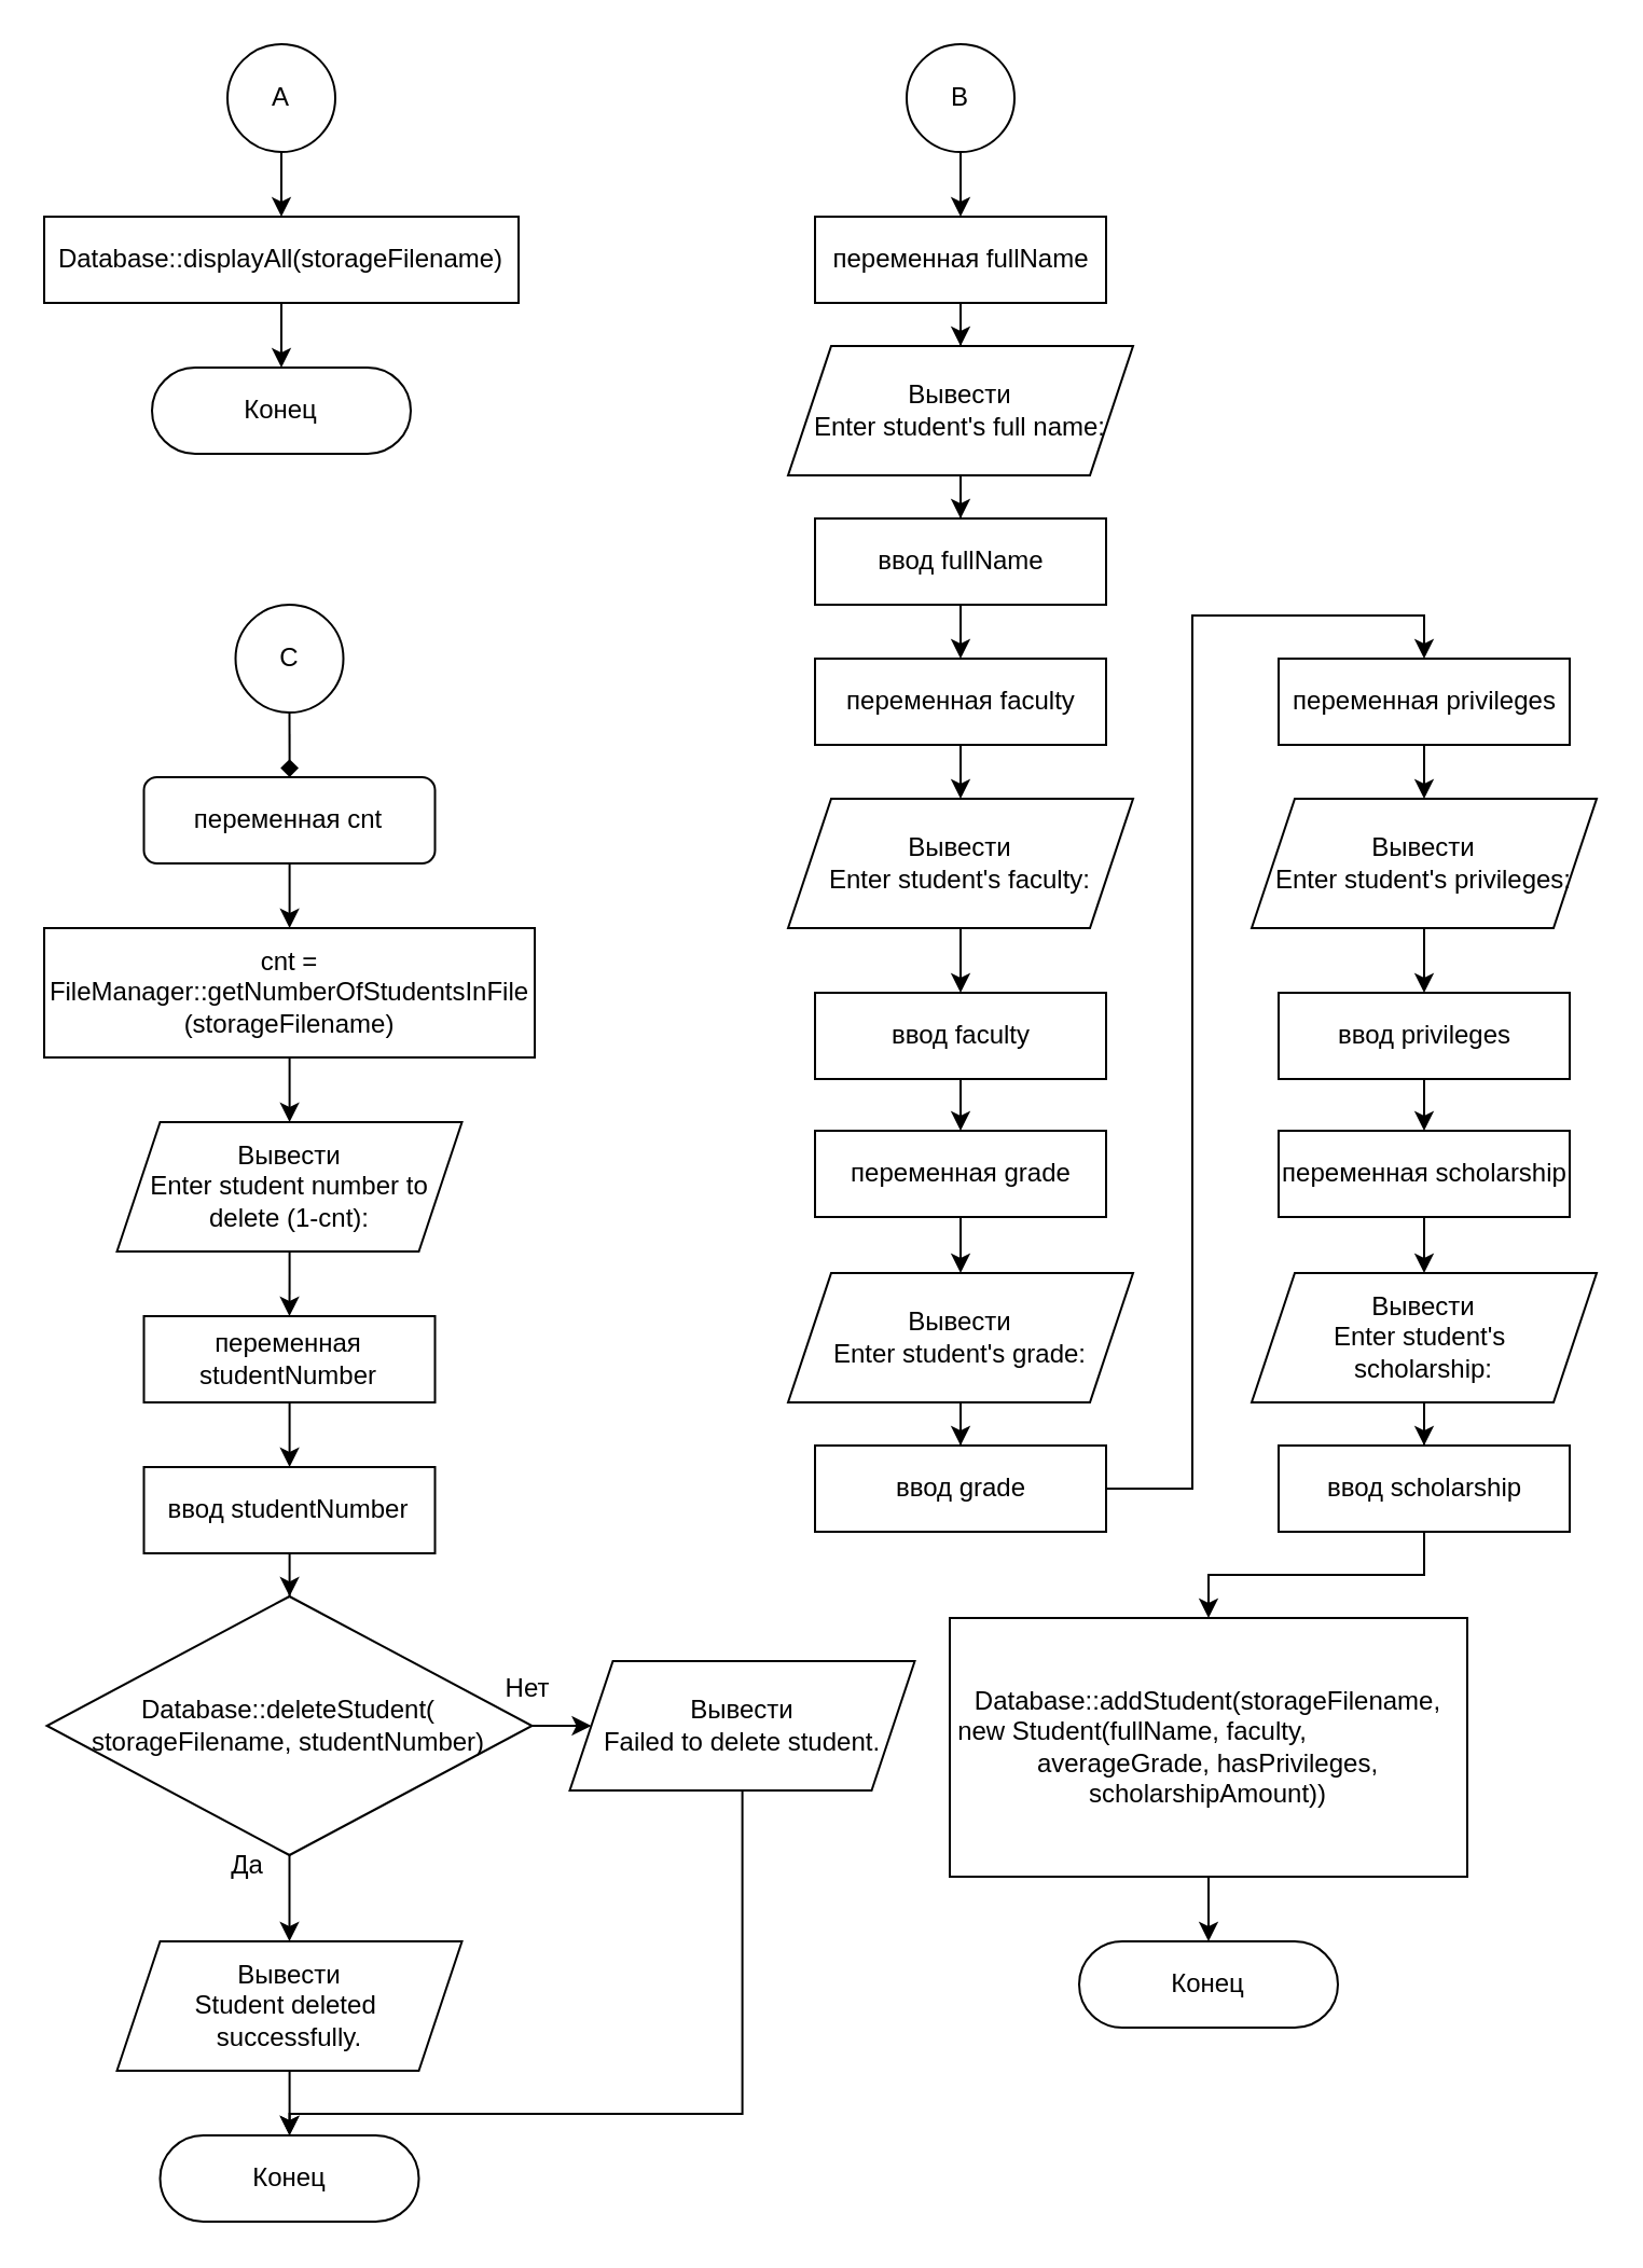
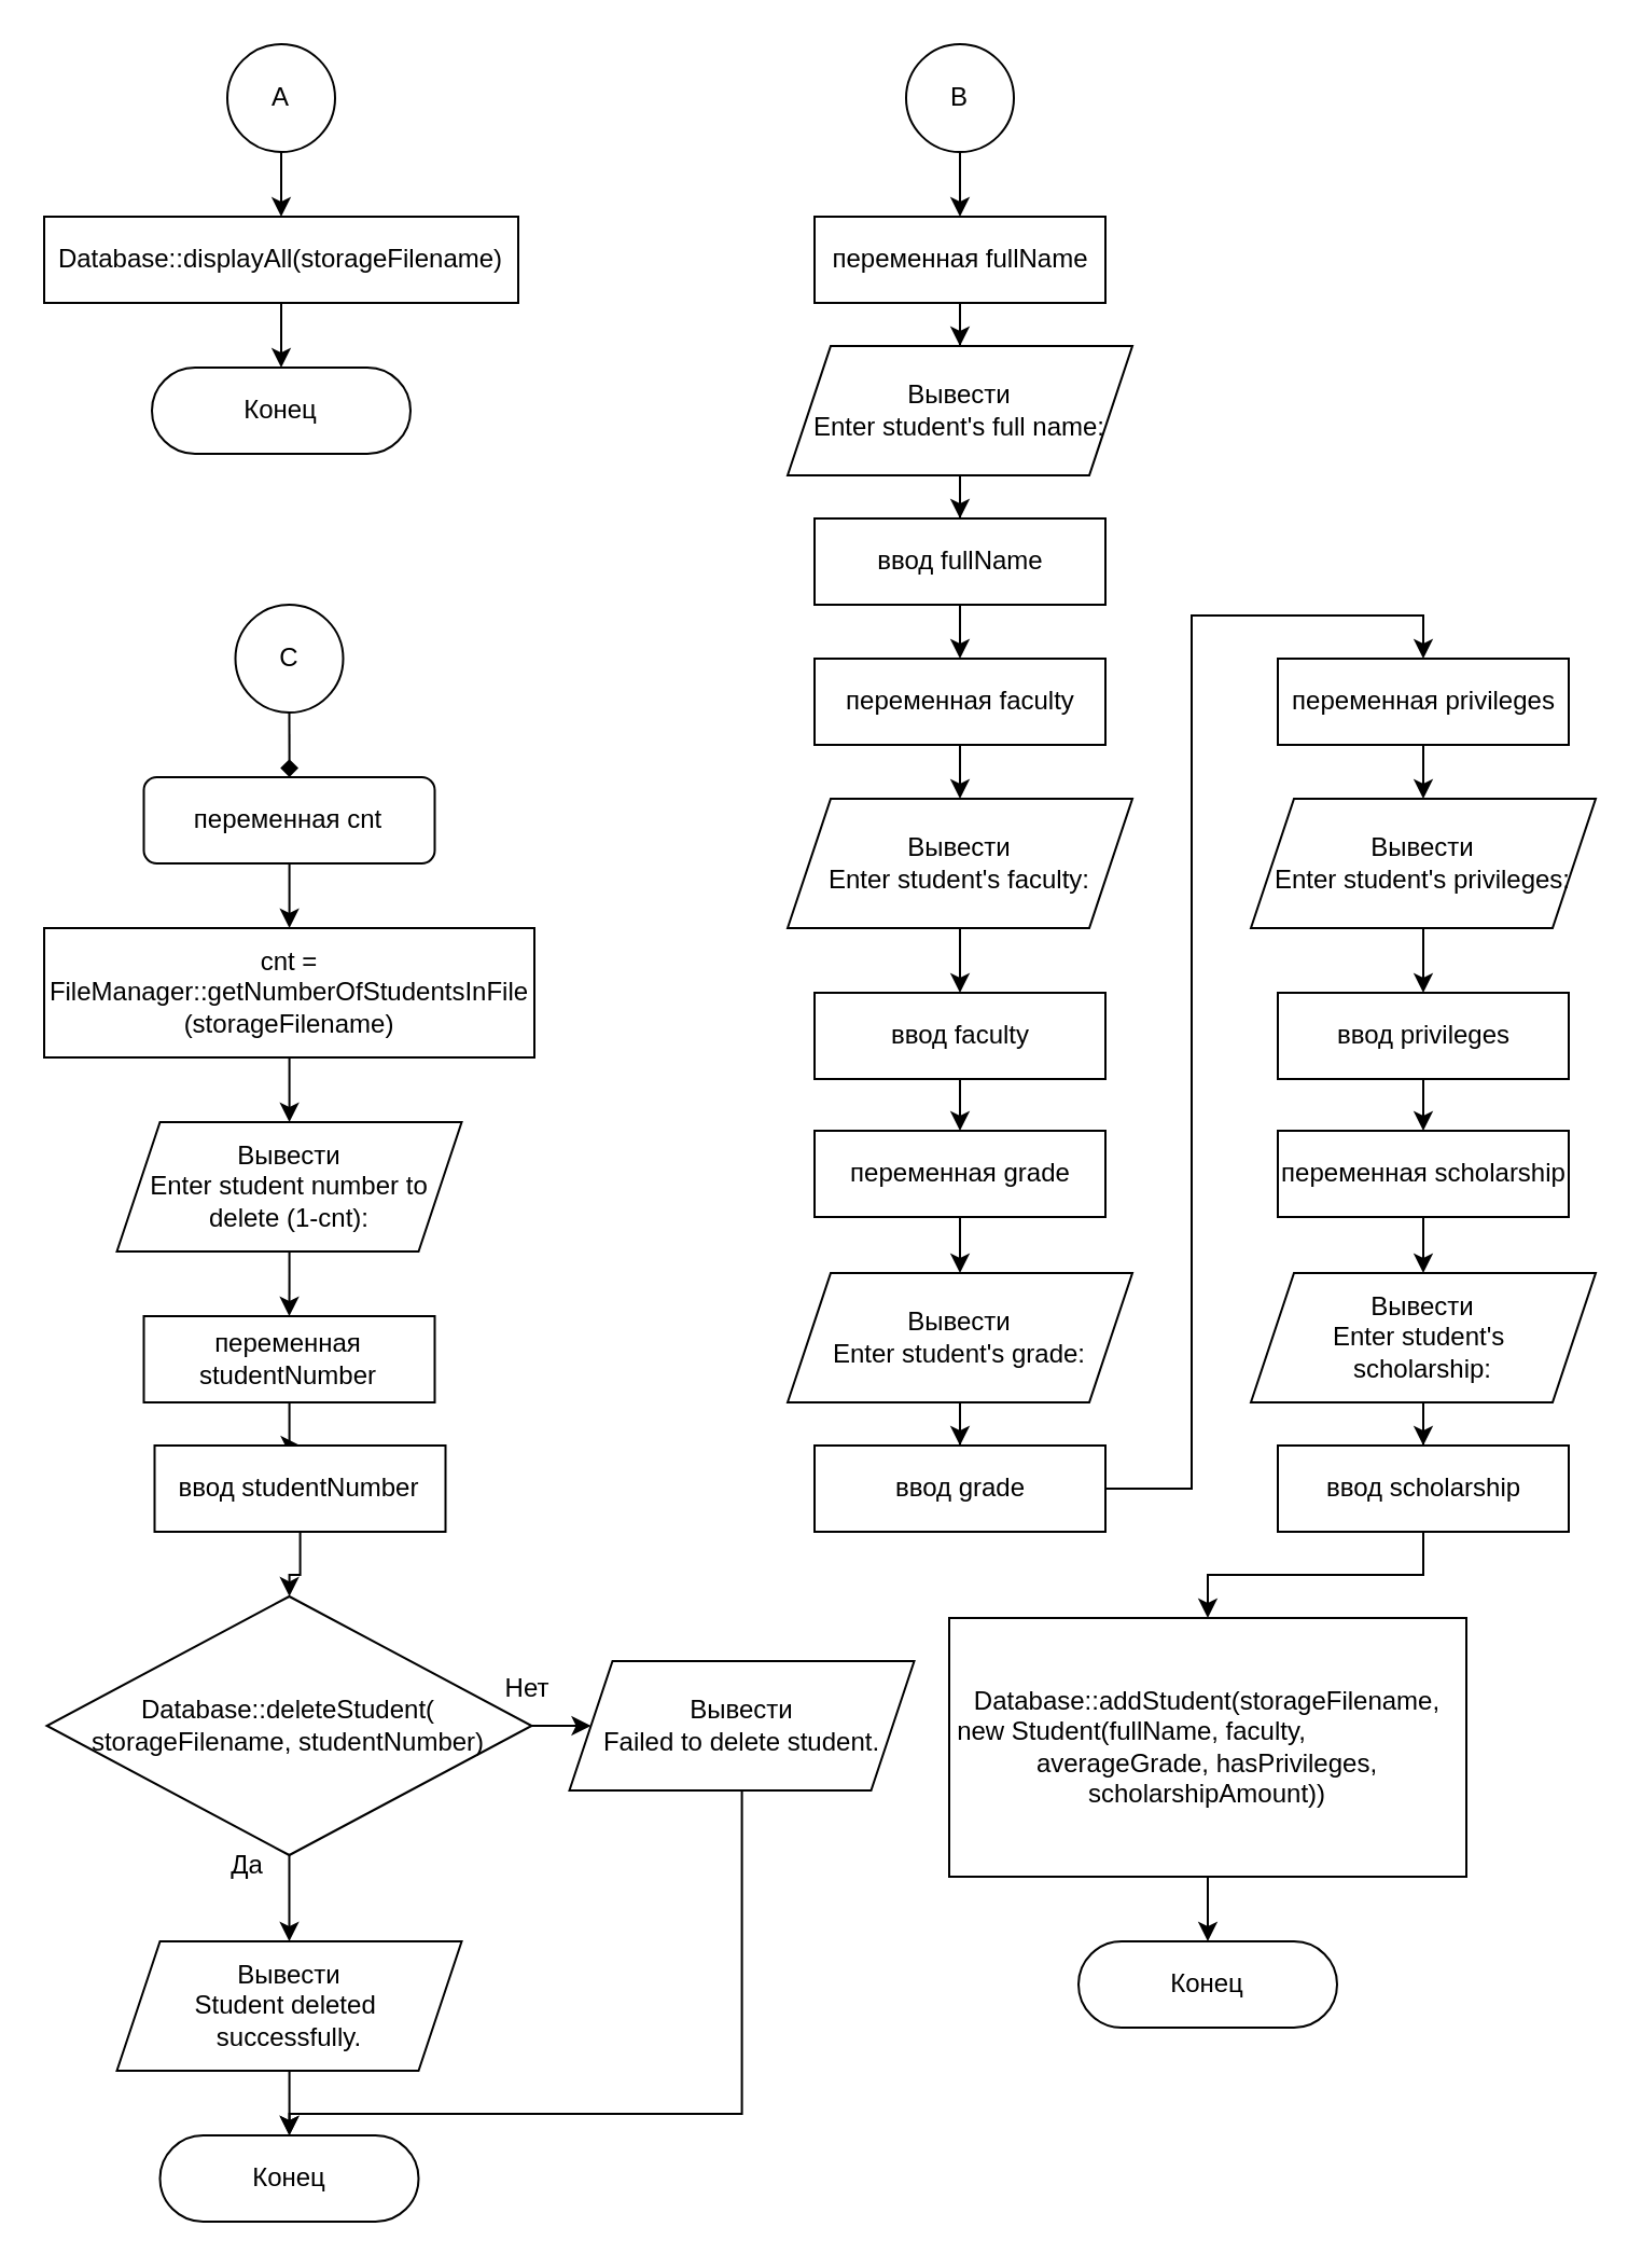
- <mxCell id="37" value="ввод studentNumber" style="rounded=0;whiteSpace=wrap;html=1;" vertex="1" parent="1"><mxGeometry x="66.25" y="680" width="135" height="40" as="geometry" /></mxCell>
+ <mxCell id="37" value="ввод studentNumber" style="rounded=0;whiteSpace=wrap;html=1;" vertex="1" parent="1"><mxGeometry x="71.25" y="670" width="135" height="40" as="geometry" /></mxCell>
